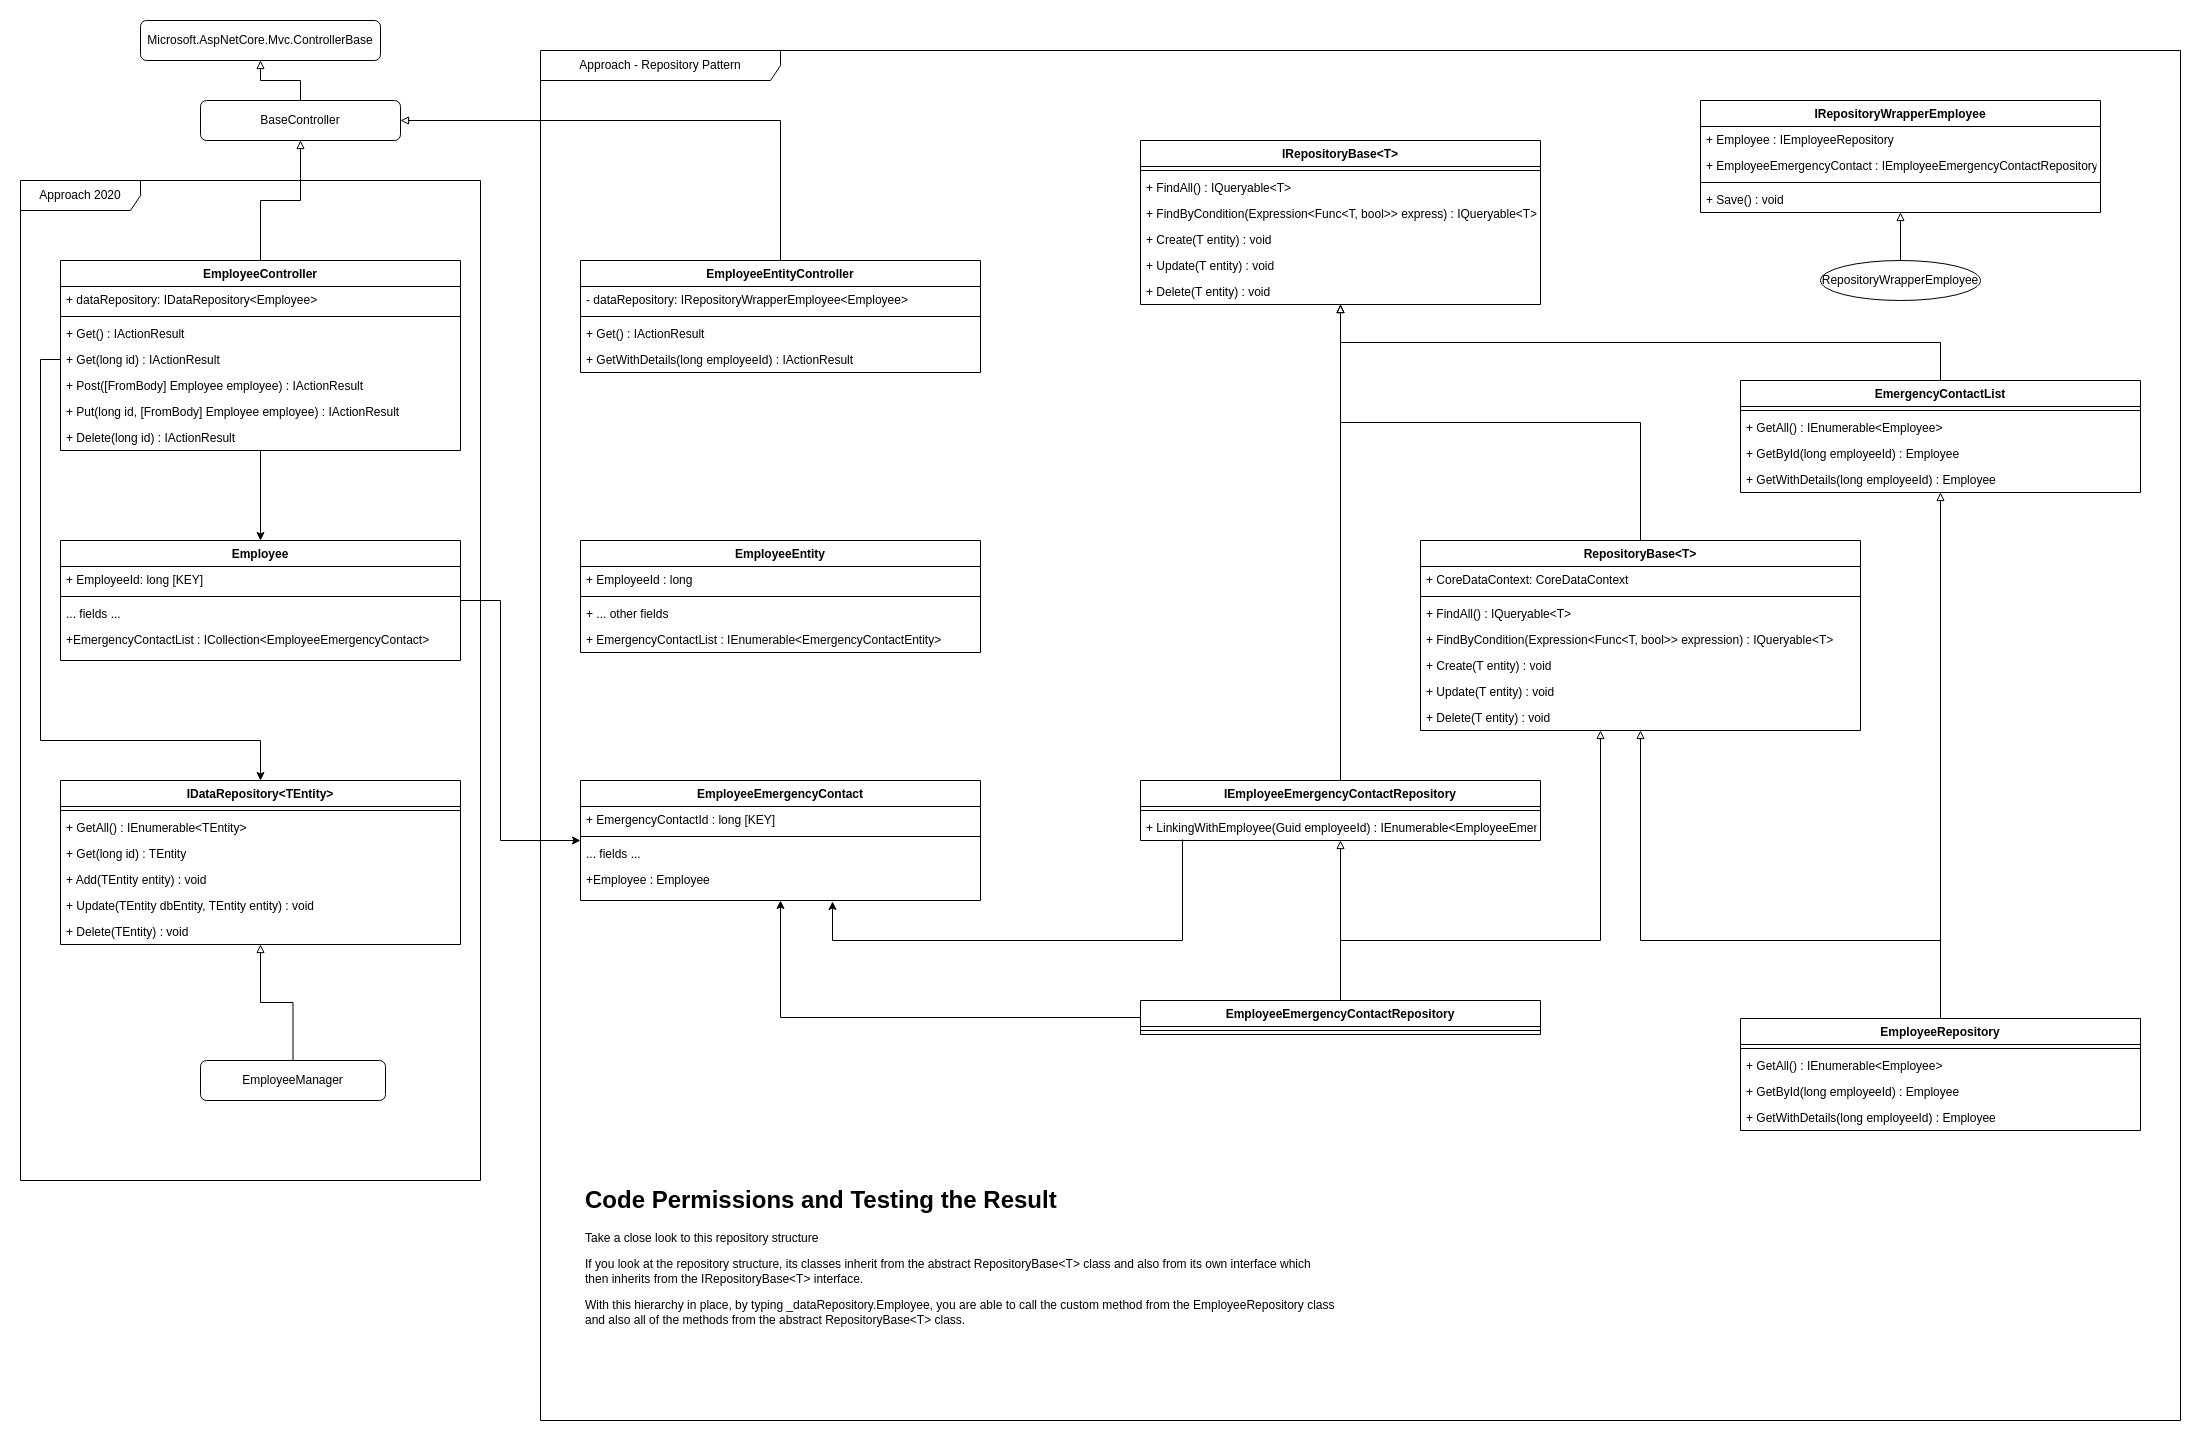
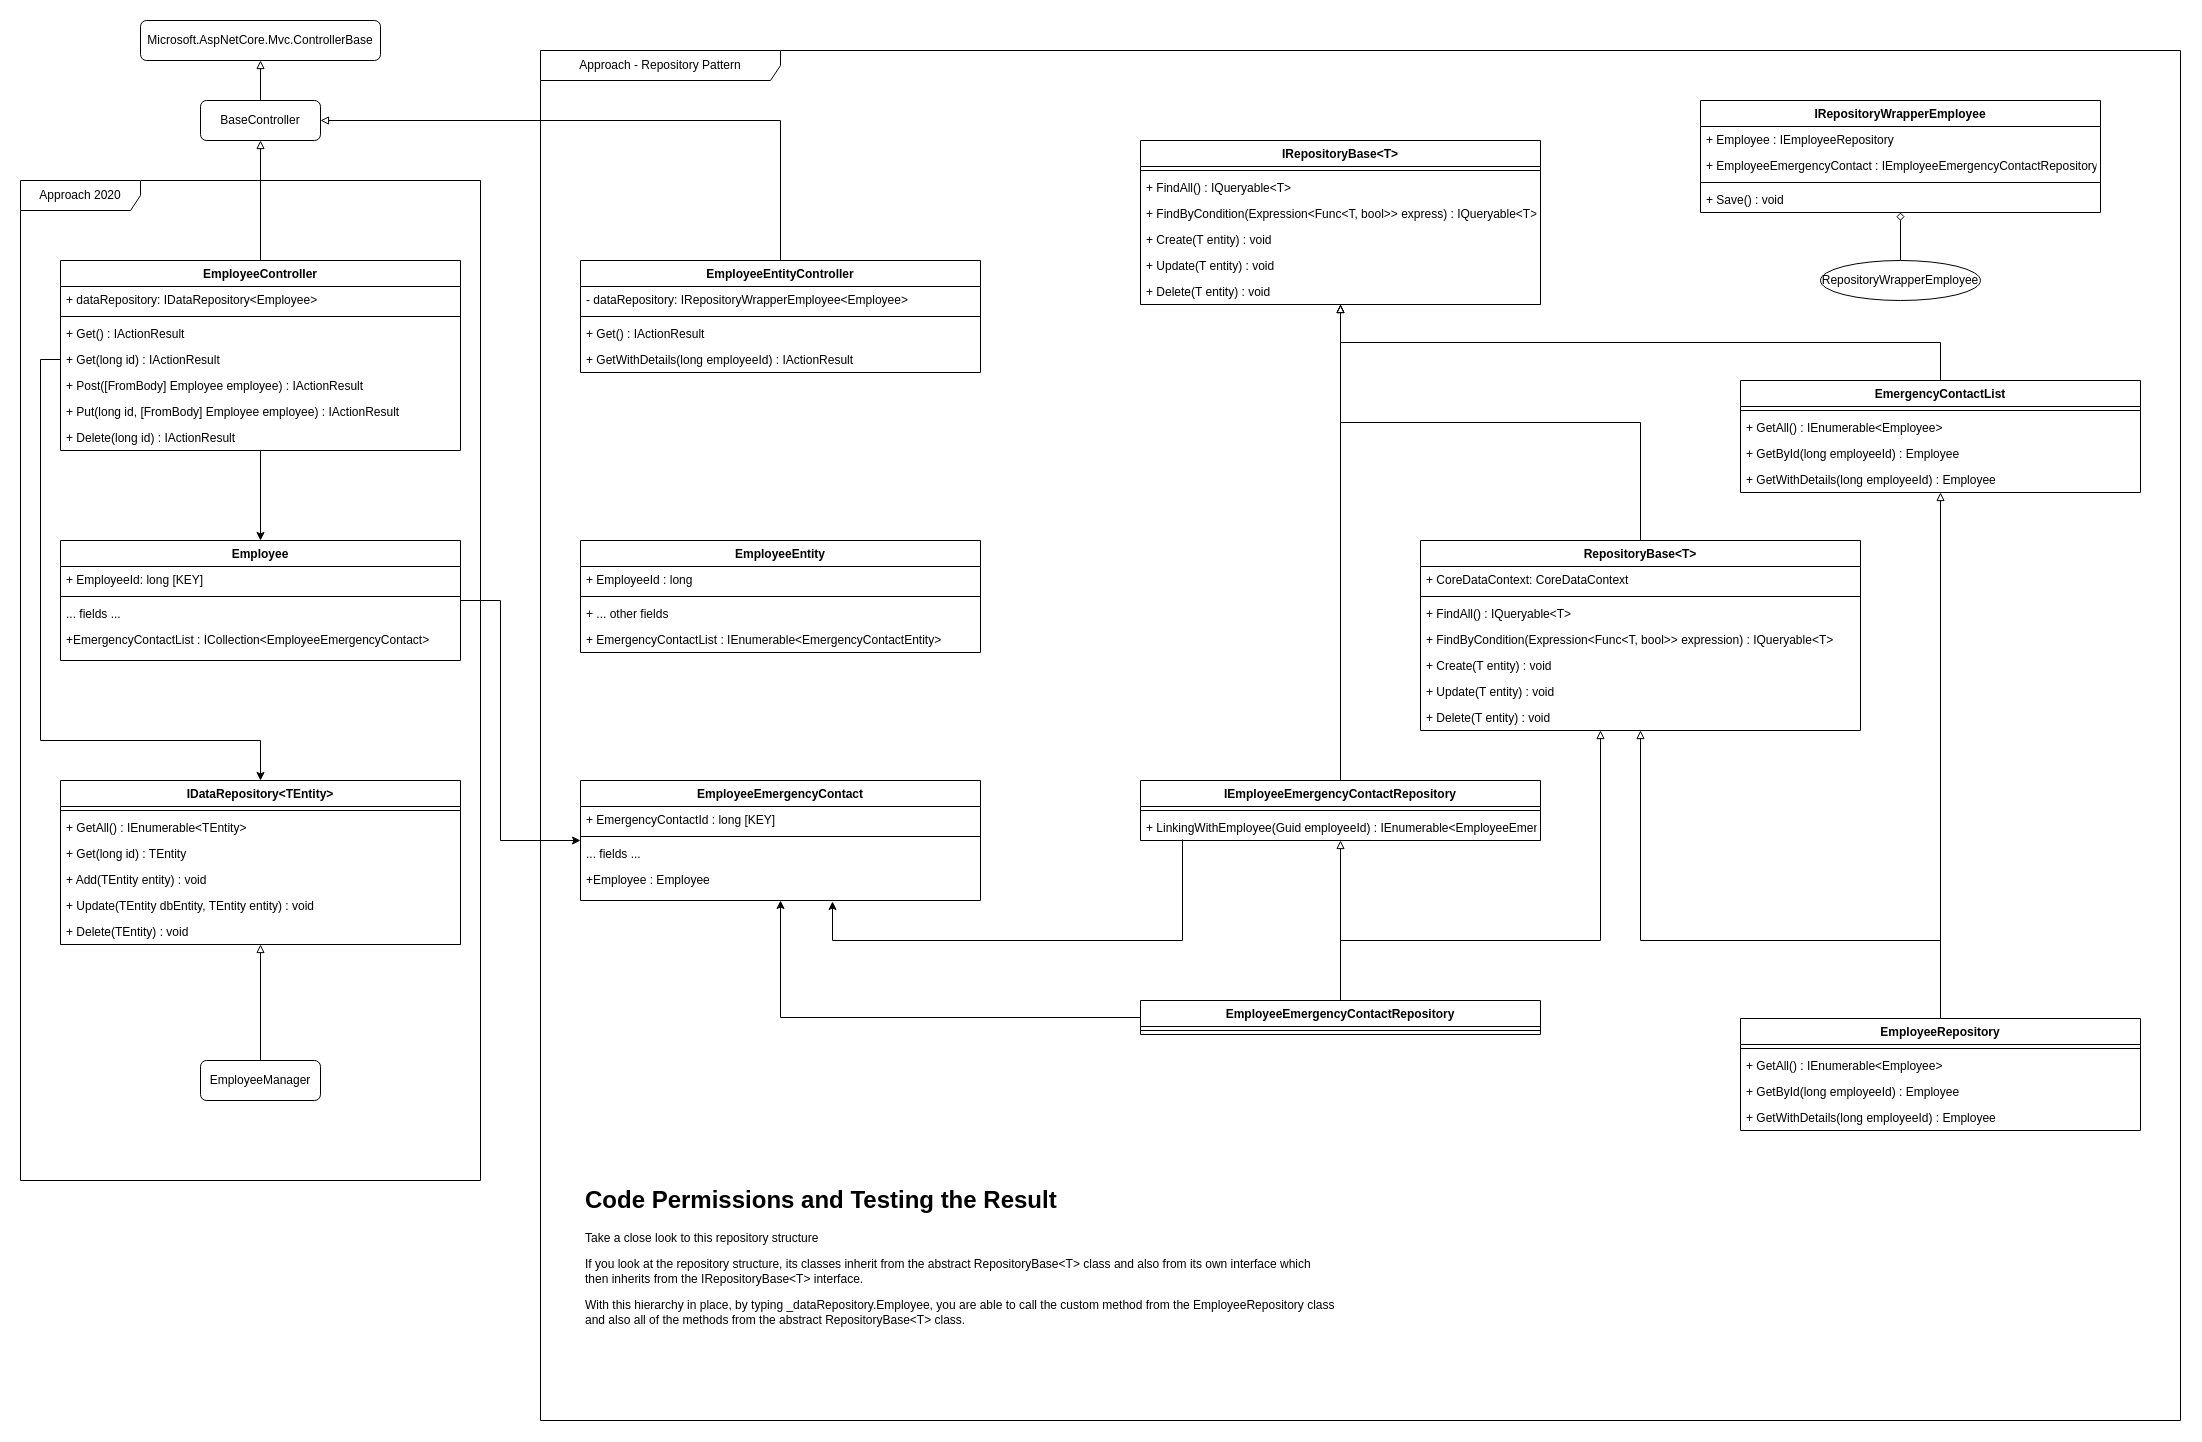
- <mxCell id="6" value="BaseController" style="rounded=1;whiteSpace=wrap;html=1;" parent="1" vertex="1"><mxGeometry x="200" y="100" width="200" height="40" as="geometry" /></mxCell>
+ <mxCell id="6" value="BaseController" style="rounded=1;whiteSpace=wrap;html=1;" parent="1" vertex="1"><mxGeometry x="200" y="100" width="120" height="40" as="geometry" /></mxCell>
- <mxCell id="15" style="edgeStyle=orthogonalEdgeStyle;rounded=0;orthogonalLoop=1;jettySize=auto;html=1;endArrow=block;endFill=0;" parent="1" source="16" target="60" edge="1"><mxGeometry relative="1" as="geometry" /></mxCell>
+ <mxCell id="15" style="edgeStyle=orthogonalEdgeStyle;rounded=0;orthogonalLoop=1;jettySize=auto;html=1;endArrow=diamond;endFill=0;" parent="1" source="16" target="60" edge="1"><mxGeometry relative="1" as="geometry" /></mxCell>
- <mxCell id="8" value="&lt;span&gt;EmployeeManager&lt;/span&gt;" style="rounded=1;whiteSpace=wrap;html=1;" parent="1" vertex="1"><mxGeometry x="200" y="1060" width="185" height="40" as="geometry" /></mxCell>
+ <mxCell id="8" value="&lt;span&gt;EmployeeManager&lt;/span&gt;" style="rounded=1;whiteSpace=wrap;html=1;" parent="1" vertex="1"><mxGeometry x="200" y="1060" width="120" height="40" as="geometry" /></mxCell>
